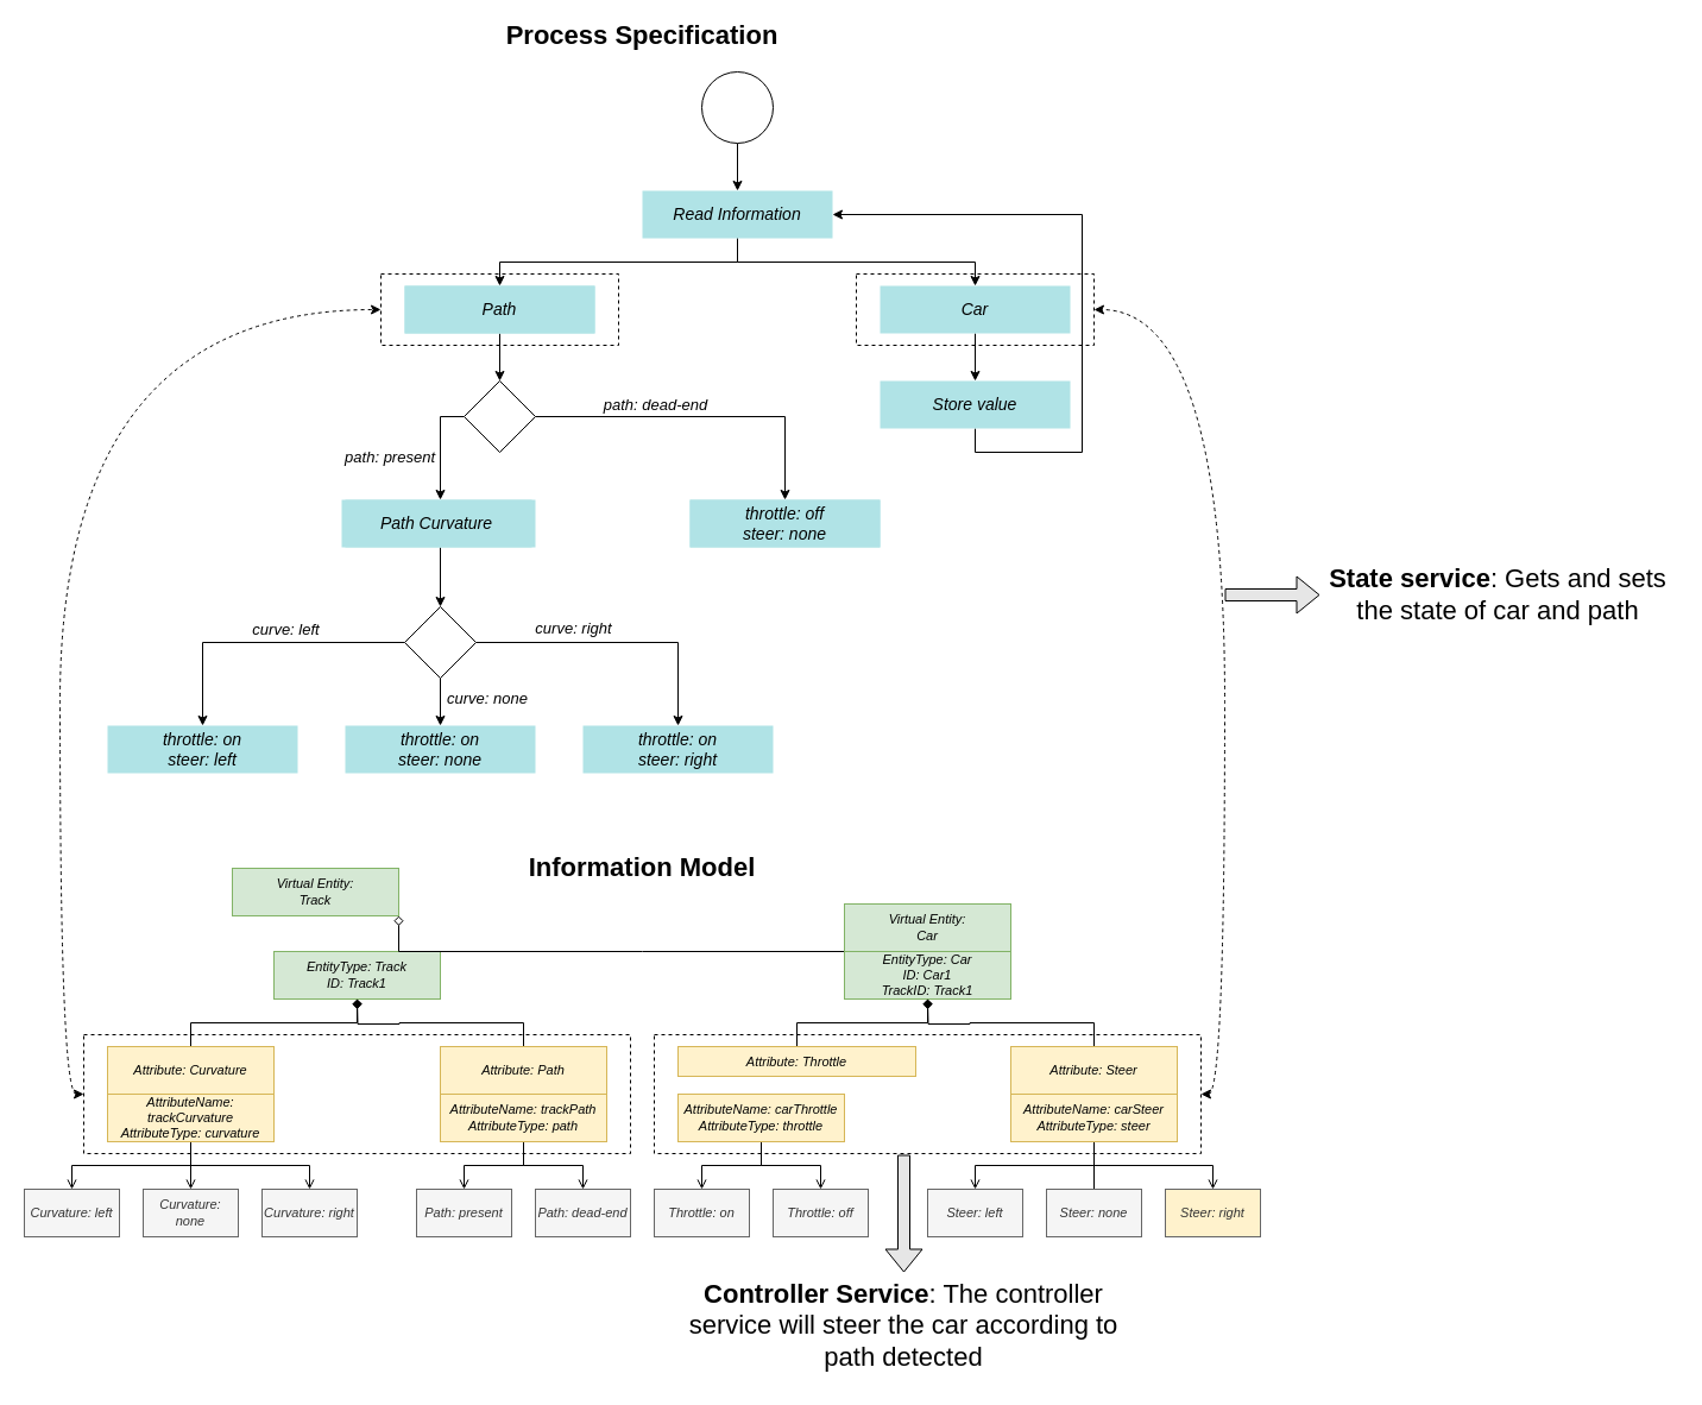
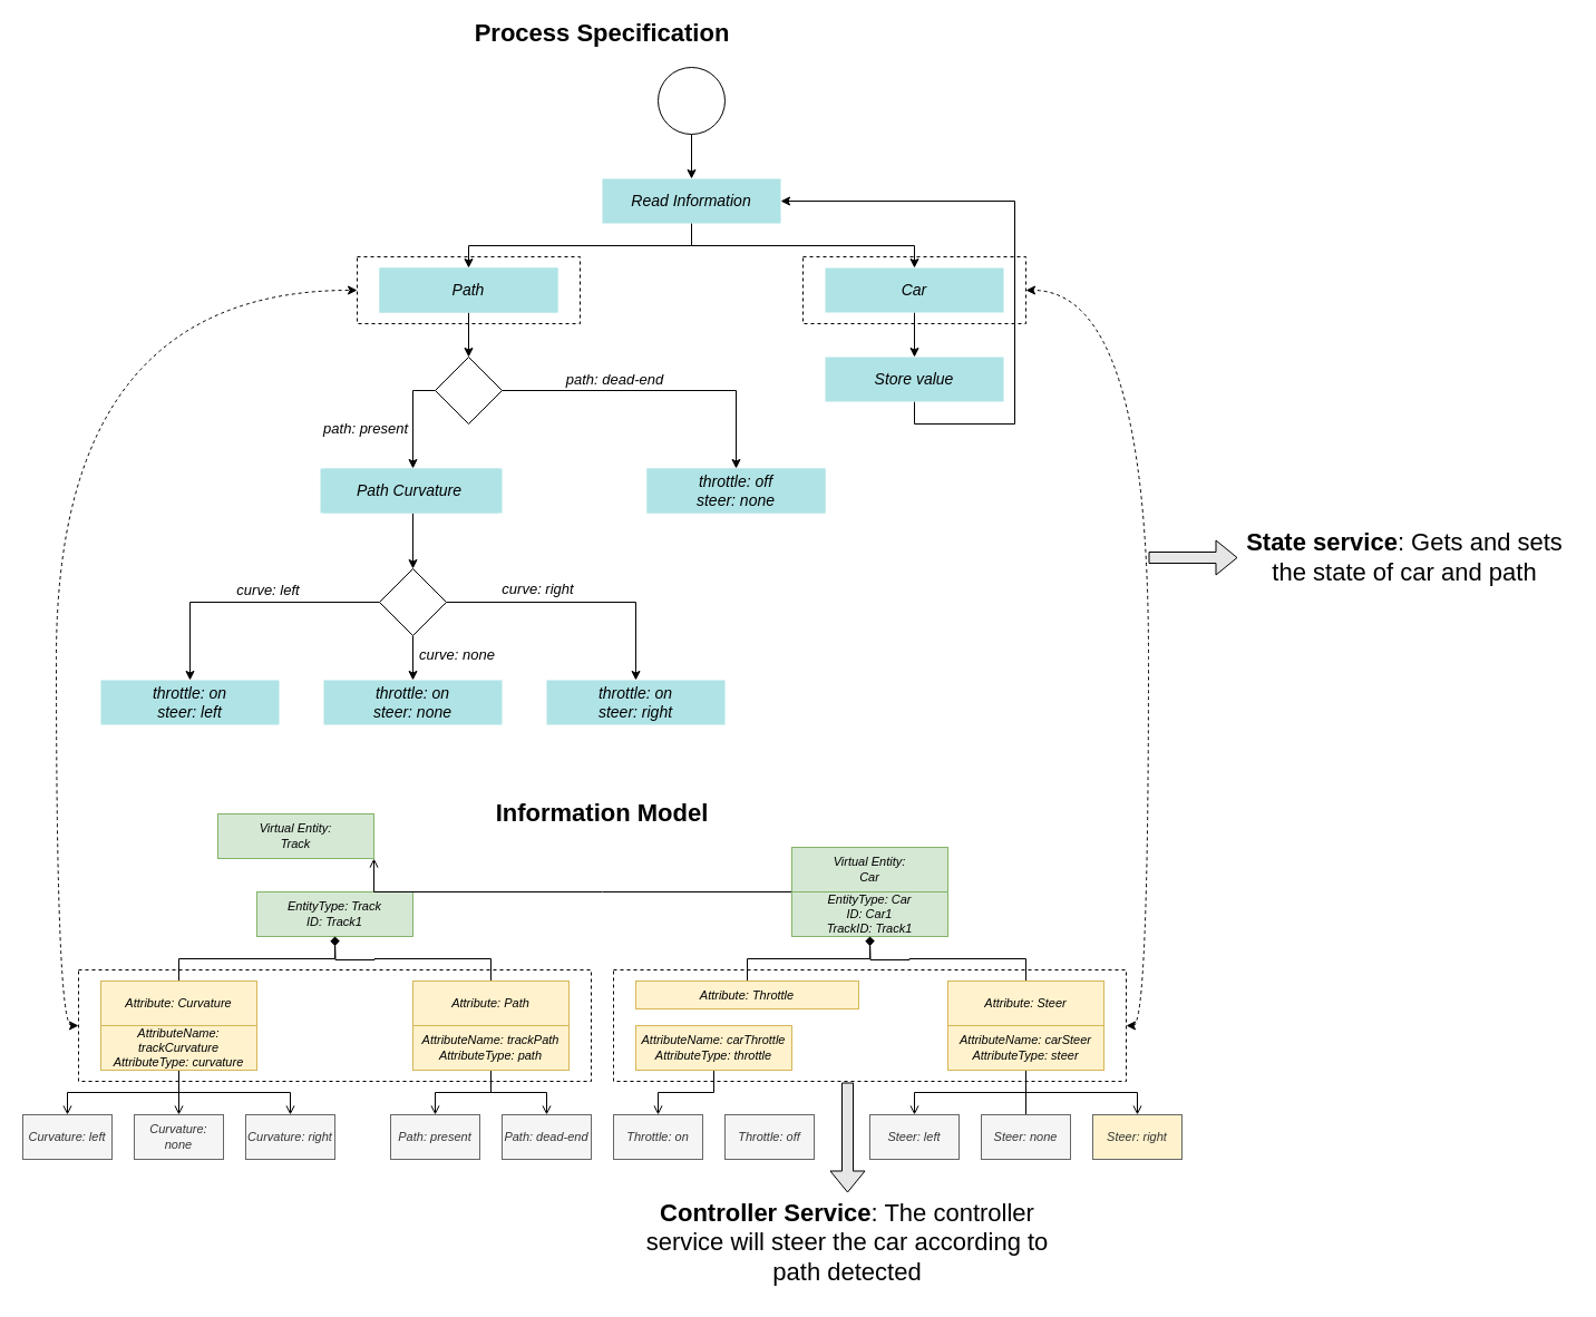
- <mxCell id="36" style="edgeStyle=orthogonalEdgeStyle;rounded=0;orthogonalLoop=1;jettySize=auto;html=1;exitX=0;exitY=1;exitDx=0;exitDy=0;entryX=1;entryY=1;entryDx=0;entryDy=0;endArrow=diamond;endFill=0;" edge="1" parent="1" source="37" target="34"><mxGeometry relative="1" as="geometry"><Array as="points"><mxPoint x="540" y="800" /><mxPoint x="540" y="800" /></Array></mxGeometry></mxCell>
+ <mxCell id="36" style="edgeStyle=orthogonalEdgeStyle;rounded=0;orthogonalLoop=1;jettySize=auto;html=1;exitX=0;exitY=1;exitDx=0;exitDy=0;entryX=1;entryY=1;entryDx=0;entryDy=0;endArrow=open;endFill=0;" edge="1" parent="1" source="37" target="34"><mxGeometry relative="1" as="geometry"><Array as="points"><mxPoint x="540" y="800" /><mxPoint x="540" y="800" /></Array></mxGeometry></mxCell>
- <mxCell id="42" style="edgeStyle=orthogonalEdgeStyle;rounded=0;orthogonalLoop=1;jettySize=auto;html=1;exitX=0.5;exitY=1;exitDx=0;exitDy=0;entryX=0.5;entryY=0;entryDx=0;entryDy=0;endArrow=open;endFill=0;" edge="1" parent="1" source="43" target="67"><mxGeometry relative="1" as="geometry" /></mxCell>
